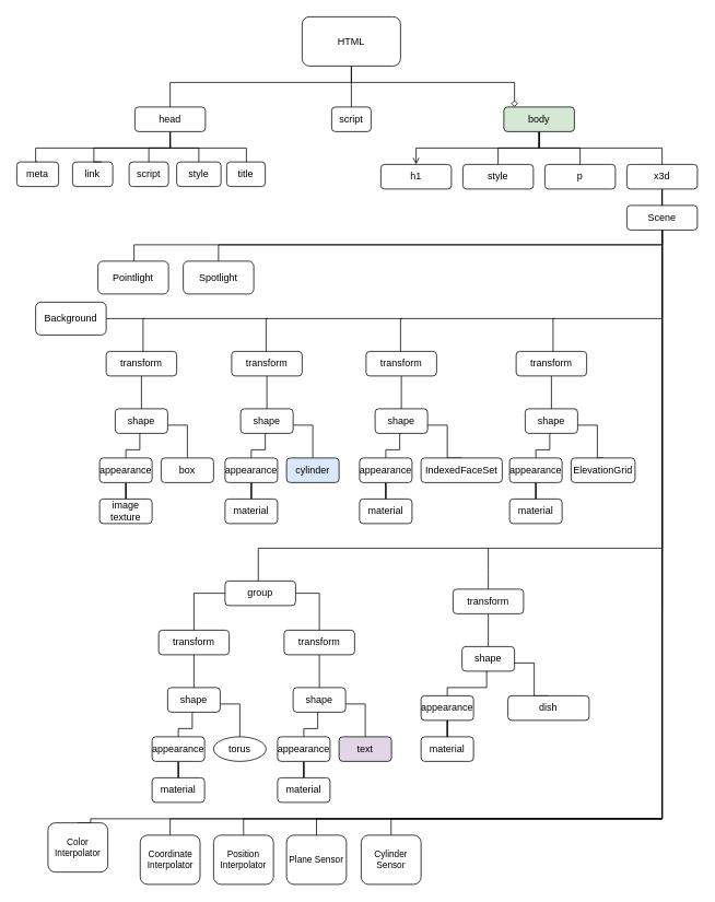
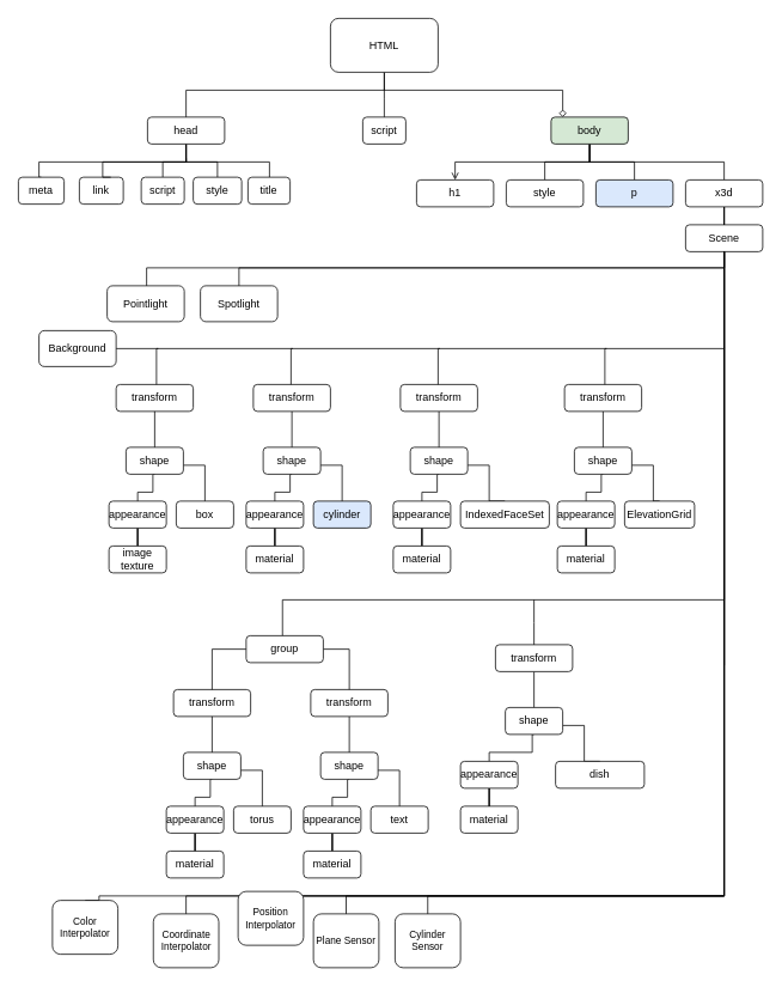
- <mxCell id="22" value="p" style="rounded=1;whiteSpace=wrap;html=1;" parent="1" vertex="1"><mxGeometry x="664" y="200" width="86" height="30" as="geometry" /></mxCell>
+ <mxCell id="22" value="p" style="rounded=1;whiteSpace=wrap;html=1;fillColor=#dae8fc;" parent="1" vertex="1"><mxGeometry x="664" y="200" width="86" height="30" as="geometry" /></mxCell>
- <mxCell id="81" value="torus" style="ellipse;whiteSpace=wrap;html=1;" parent="1" vertex="1"><mxGeometry x="260" y="898" width="64" height="30" as="geometry" /></mxCell>
+ <mxCell id="81" value="torus" style="rounded=1;whiteSpace=wrap;html=1;" parent="1" vertex="1"><mxGeometry x="260" y="898" width="64" height="30" as="geometry" /></mxCell>
- <mxCell id="88" value="text" style="rounded=1;whiteSpace=wrap;html=1;fillColor=#e1d5e7;" parent="1" vertex="1"><mxGeometry x="413" y="898" width="64" height="30" as="geometry" /></mxCell>
+ <mxCell id="88" value="text" style="rounded=1;whiteSpace=wrap;html=1;" parent="1" vertex="1"><mxGeometry x="413" y="898" width="64" height="30" as="geometry" /></mxCell>
- <mxCell id="113" value="Position Interpolator" style="rounded=1;whiteSpace=wrap;html=1;fontFamily=Helvetica;fontSize=11;fontColor=default;" vertex="1" parent="1"><mxGeometry x="260" y="1018" width="73" height="60" as="geometry" /></mxCell>
+ <mxCell id="113" value="Position Interpolator" style="rounded=1;whiteSpace=wrap;html=1;fontFamily=Helvetica;fontSize=11;fontColor=default;" vertex="1" parent="1"><mxGeometry x="265" y="993" width="73" height="60" as="geometry" /></mxCell>
